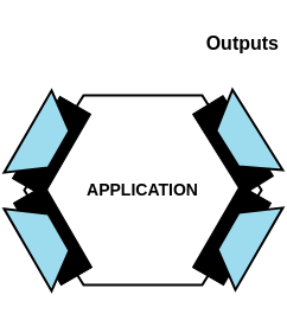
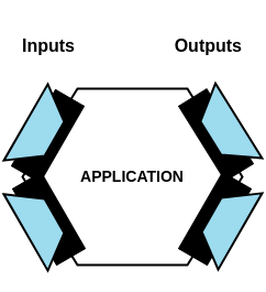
- <mxCell id="3" value="Outputs" style="text;strokeColor=none;fillColor=none;align=right;verticalAlign=middle;rounded=0;sketch=0;strokeWidth=2;fontSize=16;spacing=0;labelPosition=center;verticalLabelPosition=middle;fontStyle=1" parent="1" vertex="1"><mxGeometry x="155" y="15" width="80" height="40" as="geometry" /></mxCell>
+ <mxCell id="3" value="Outputs" style="text;strokeColor=none;fillColor=none;align=right;verticalAlign=middle;rounded=0;sketch=0;strokeWidth=2;fontSize=16;spacing=0;labelPosition=center;verticalLabelPosition=middle;fontStyle=1" parent="1" vertex="1"><mxGeometry x="140" y="20" width="80" height="40" as="geometry" /></mxCell>
+ <mxCell id="4" value="Inputs" style="text;strokeColor=none;fillColor=none;align=left;verticalAlign=middle;rounded=0;sketch=0;strokeWidth=2;fontSize=16;spacing=0;labelPosition=center;verticalLabelPosition=middle;fontStyle=1" parent="1" vertex="1"><mxGeometry x="20" y="20" width="80" height="40" as="geometry" /></mxCell>
